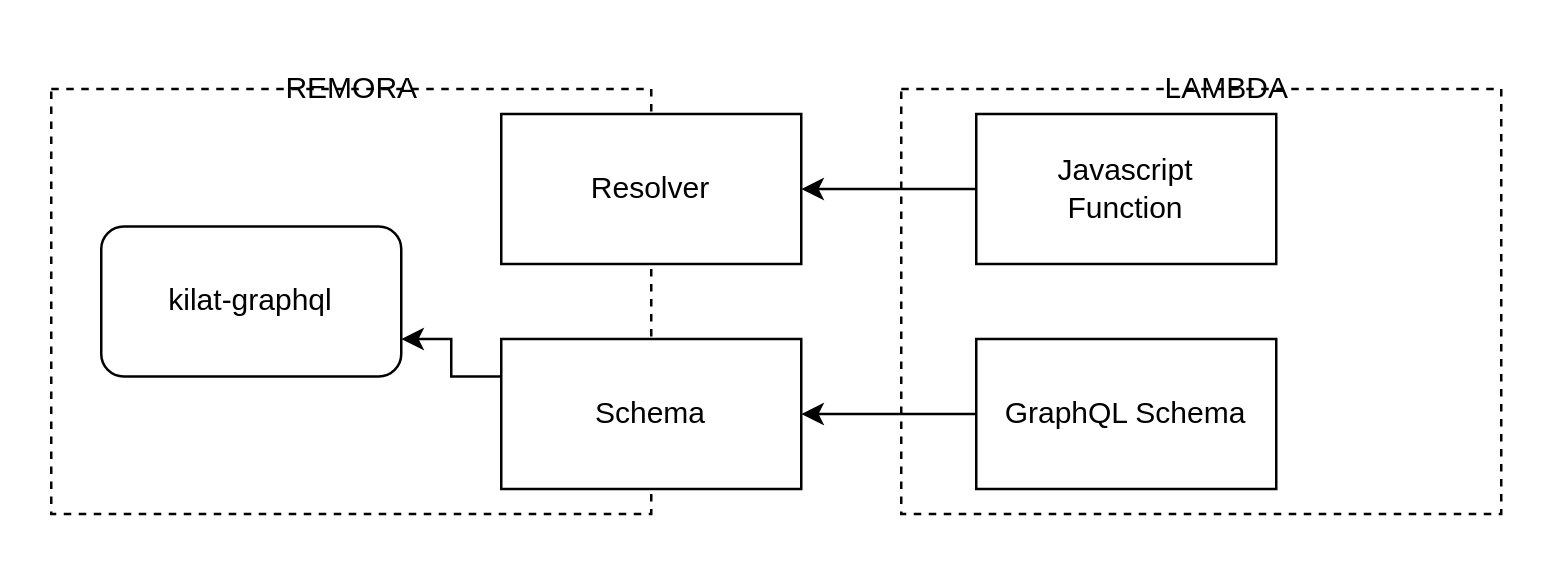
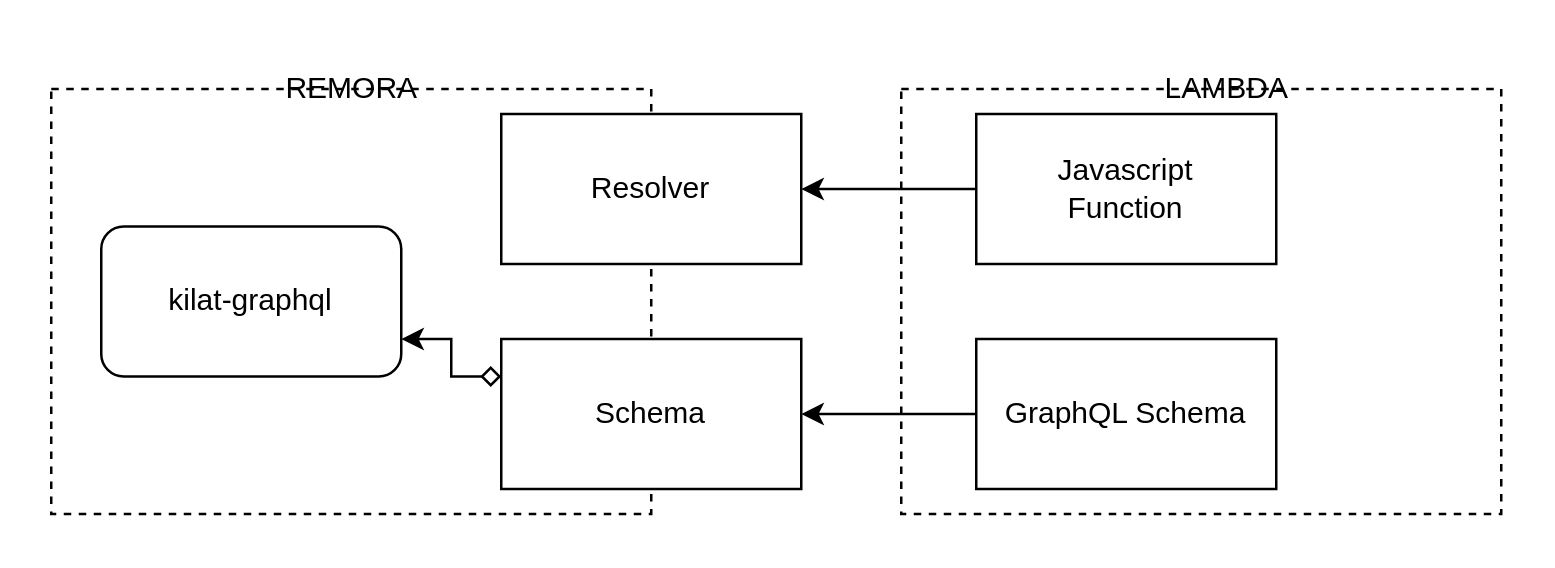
- <mxCell id="3" style="edgeStyle=orthogonalEdgeStyle;rounded=0;orthogonalLoop=1;jettySize=auto;html=1;exitX=1;exitY=0.75;exitDx=0;exitDy=0;entryX=0;entryY=0.25;entryDx=0;entryDy=0;startArrow=classic;startFill=1;endArrow=none;endFill=0;" edge="1" parent="1" source="4" target="6"><mxGeometry relative="1" as="geometry" /></mxCell>
+ <mxCell id="3" style="edgeStyle=orthogonalEdgeStyle;rounded=0;orthogonalLoop=1;jettySize=auto;html=1;exitX=1;exitY=0.75;exitDx=0;exitDy=0;entryX=0;entryY=0.25;entryDx=0;entryDy=0;startArrow=classic;startFill=1;endArrow=diamond;endFill=0;" edge="1" parent="1" source="4" target="6"><mxGeometry relative="1" as="geometry" /></mxCell>
